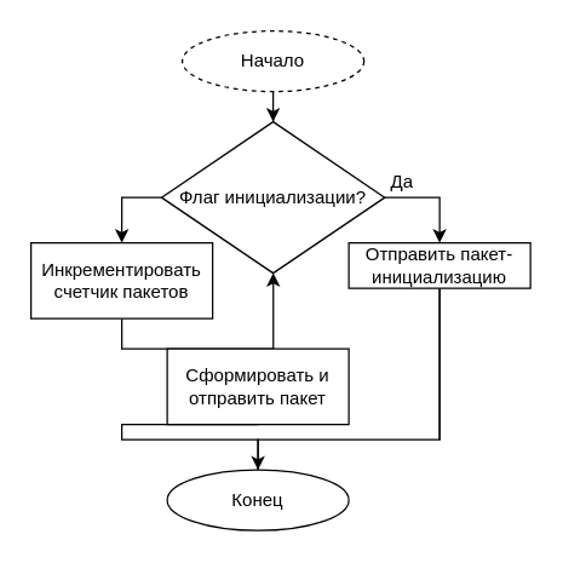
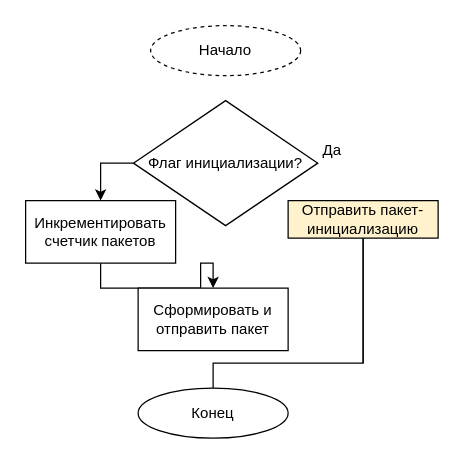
- <mxCell id="2" style="edgeStyle=orthogonalEdgeStyle;rounded=0;orthogonalLoop=1;jettySize=auto;html=1;entryX=0.5;entryY=0;entryDx=0;entryDy=0;" edge="1" parent="1" source="3" target="6"><mxGeometry relative="1" as="geometry"><mxPoint x="180" y="100" as="targetPoint" /></mxGeometry></mxCell>
- <mxCell id="4" style="edgeStyle=orthogonalEdgeStyle;rounded=0;orthogonalLoop=1;jettySize=auto;html=1;entryX=0.5;entryY=0;entryDx=0;entryDy=0;" edge="1" parent="1" source="6" target="8"><mxGeometry relative="1" as="geometry"><mxPoint x="300" y="160" as="targetPoint" /><Array as="points"><mxPoint x="290" y="130" /></Array></mxGeometry></mxCell>
- <mxCell id="8" value="Отправить пакет-инициализацию" style="rounded=0;whiteSpace=wrap;html=1;" vertex="1" parent="1"><mxGeometry x="230" y="160" width="120" height="30" as="geometry" /></mxCell>
+ <mxCell id="8" value="Отправить пакет-инициализацию" style="rounded=0;whiteSpace=wrap;html=1;fillColor=#fff2cc;" vertex="1" parent="1"><mxGeometry x="230" y="160" width="120" height="30" as="geometry" /></mxCell>
- <mxCell id="12" style="edgeStyle=orthogonalEdgeStyle;rounded=0;orthogonalLoop=1;jettySize=auto;html=1;exitX=0.5;exitY=1;exitDx=0;exitDy=0;endArrow=classic;endFill=1;" edge="1" parent="1" source="13" target="6"><mxGeometry relative="1" as="geometry" /></mxCell>
+ <mxCell id="12" style="edgeStyle=orthogonalEdgeStyle;rounded=0;orthogonalLoop=1;jettySize=auto;html=1;exitX=0.5;exitY=1;exitDx=0;exitDy=0;entryX=0.5;entryY=0;entryDx=0;entryDy=0;endArrow=classic;endFill=1;" edge="1" parent="1" source="13" target="15"><mxGeometry relative="1" as="geometry" /></mxCell>
- <mxCell id="14" style="edgeStyle=orthogonalEdgeStyle;rounded=0;orthogonalLoop=1;jettySize=auto;html=1;exitX=0.5;exitY=1;exitDx=0;exitDy=0;entryX=0.5;entryY=0;entryDx=0;entryDy=0;endArrow=classic;endFill=1;" edge="1" parent="1" source="15" target="11"><mxGeometry relative="1" as="geometry"><Array as="points"><mxPoint x="80" y="290" /><mxPoint x="170" y="290" /></Array></mxGeometry></mxCell>
